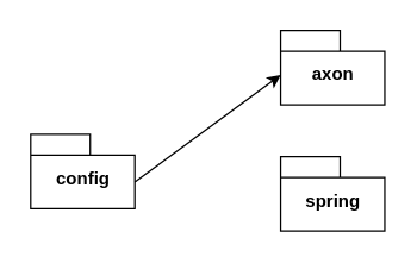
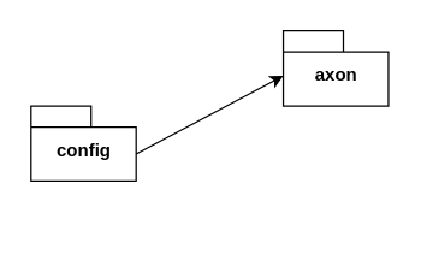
- <mxCell id="2" value="config&lt;br&gt;" style="shape=folder;fontStyle=1;spacingTop=10;tabWidth=40;tabHeight=14;tabPosition=left;html=1;" vertex="1" parent="1"><mxGeometry x="20" y="90" width="70" height="50" as="geometry" /></mxCell>
+ <mxCell id="2" value="config&lt;br&gt;" style="shape=folder;fontStyle=1;spacingTop=10;tabWidth=40;tabHeight=14;tabPosition=left;html=1;" vertex="1" parent="1"><mxGeometry x="20" y="70" width="70" height="50" as="geometry" /></mxCell>
- <mxCell id="5" value="spring&lt;br&gt;" style="shape=folder;fontStyle=1;spacingTop=10;tabWidth=40;tabHeight=14;tabPosition=left;html=1;" vertex="1" parent="1"><mxGeometry x="188" y="105" width="70" height="50" as="geometry" /></mxCell>
